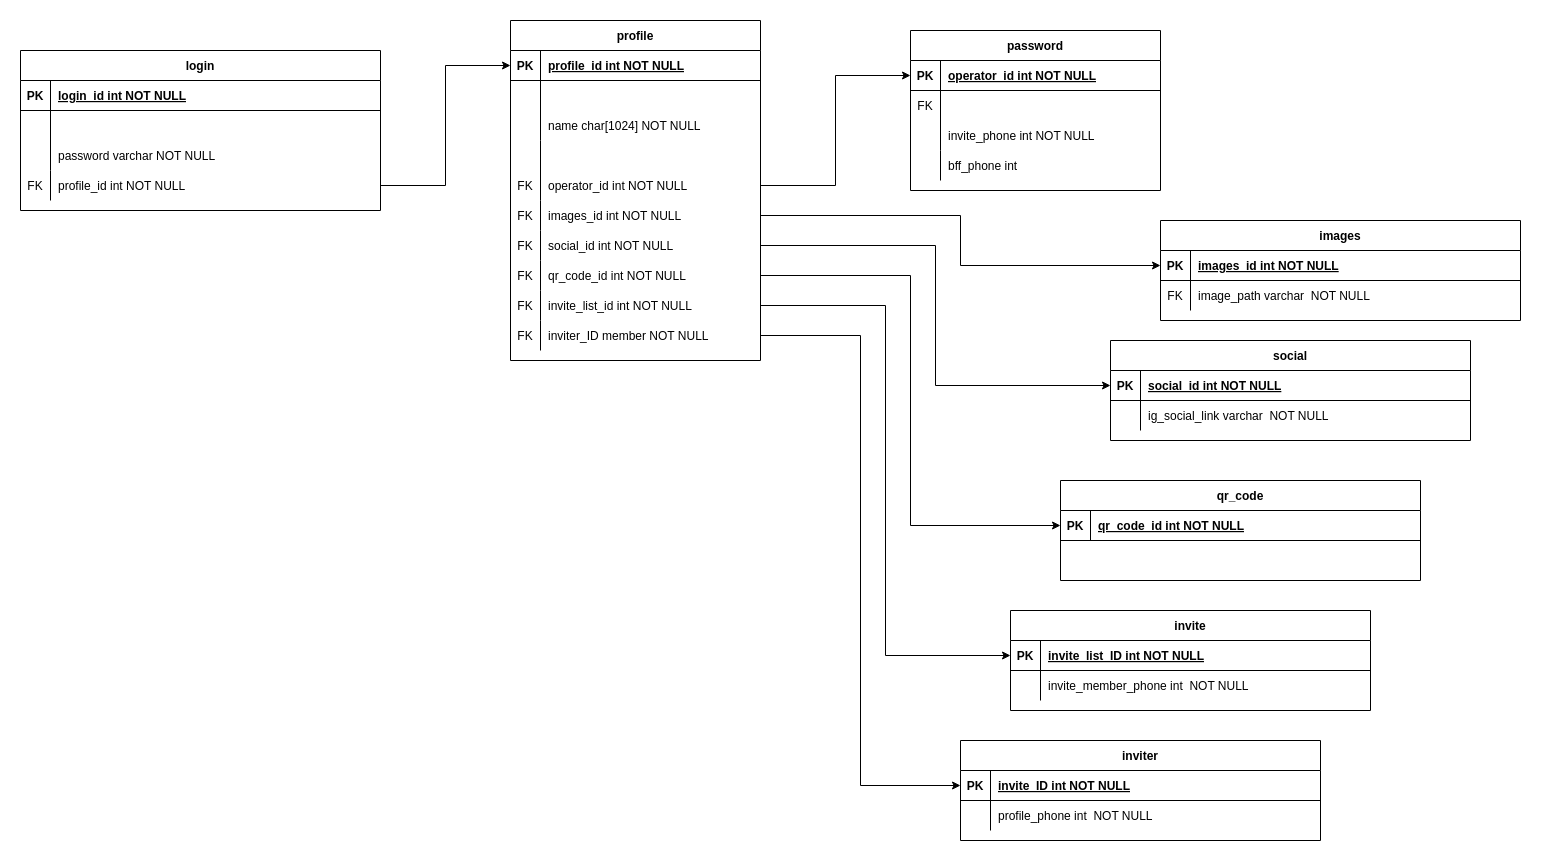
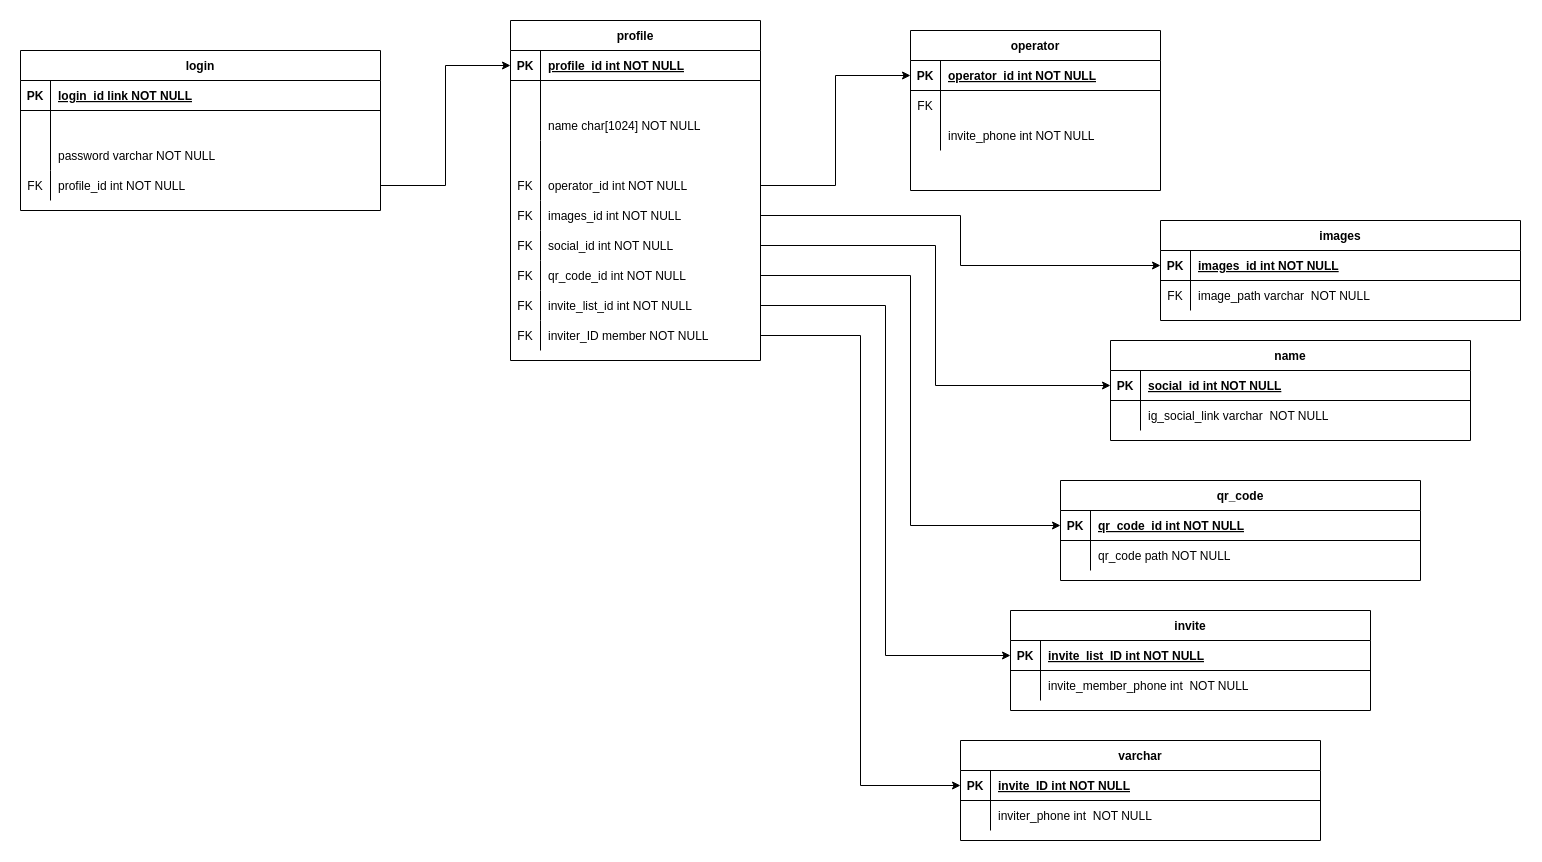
- <mxCell id="38" value="password" style="shape=table;startSize=30;container=1;collapsible=1;childLayout=tableLayout;fixedRows=1;rowLines=0;fontStyle=1;align=center;resizeLast=1;" parent="1" vertex="1"><mxGeometry x="910" y="30" width="250" height="160" as="geometry" /></mxCell>
+ <mxCell id="38" value="operator" style="shape=table;startSize=30;container=1;collapsible=1;childLayout=tableLayout;fixedRows=1;rowLines=0;fontStyle=1;align=center;resizeLast=1;" parent="1" vertex="1"><mxGeometry x="910" y="30" width="250" height="160" as="geometry" /></mxCell>
- <mxCell id="67" value="login_id int NOT NULL" style="shape=partialRectangle;overflow=hidden;connectable=0;fillColor=none;top=0;left=0;bottom=0;right=0;align=left;spacingLeft=6;fontStyle=5;" vertex="1" parent="65"><mxGeometry x="30" width="330" height="30" as="geometry"><mxRectangle width="330" height="30" as="alternateBounds" /></mxGeometry></mxCell>
+ <mxCell id="67" value="login_id link NOT NULL" style="shape=partialRectangle;overflow=hidden;connectable=0;fillColor=none;top=0;left=0;bottom=0;right=0;align=left;spacingLeft=6;fontStyle=5;" vertex="1" parent="65"><mxGeometry x="30" width="330" height="30" as="geometry"><mxRectangle width="330" height="30" as="alternateBounds" /></mxGeometry></mxCell>
- <mxCell id="49" value="bff_phone int" style="shape=partialRectangle;overflow=hidden;connectable=0;fillColor=none;top=0;left=0;bottom=0;right=0;align=left;spacingLeft=6;" parent="47" vertex="1"><mxGeometry x="30" width="220" height="30" as="geometry"><mxRectangle width="220" height="30" as="alternateBounds" /></mxGeometry></mxCell>
- <mxCell id="57" value="social" style="shape=table;startSize=30;container=1;collapsible=1;childLayout=tableLayout;fixedRows=1;rowLines=0;fontStyle=1;align=center;resizeLast=1;" vertex="1" parent="1"><mxGeometry x="1110" y="340" width="360" height="100" as="geometry"><mxRectangle x="320" y="380" width="90" height="30" as="alternateBounds" /></mxGeometry></mxCell>
+ <mxCell id="57" value="name" style="shape=table;startSize=30;container=1;collapsible=1;childLayout=tableLayout;fixedRows=1;rowLines=0;fontStyle=1;align=center;resizeLast=1;" vertex="1" parent="1"><mxGeometry x="1110" y="340" width="360" height="100" as="geometry"><mxRectangle x="320" y="380" width="90" height="30" as="alternateBounds" /></mxGeometry></mxCell>
+ <mxCell id="89" value="qr_code path NOT NULL" style="shape=partialRectangle;overflow=hidden;connectable=0;fillColor=none;top=0;left=0;bottom=0;right=0;align=left;spacingLeft=6;" vertex="1" parent="87"><mxGeometry x="30" width="330" height="30" as="geometry"><mxRectangle width="330" height="30" as="alternateBounds" /></mxGeometry></mxCell>
- <mxCell id="76" value="inviter" style="shape=table;startSize=30;container=1;collapsible=1;childLayout=tableLayout;fixedRows=1;rowLines=0;fontStyle=1;align=center;resizeLast=1;" vertex="1" parent="1"><mxGeometry x="960" y="740" width="360" height="100" as="geometry"><mxRectangle x="320" y="380" width="90" height="30" as="alternateBounds" /></mxGeometry></mxCell>
+ <mxCell id="76" value="varchar" style="shape=table;startSize=30;container=1;collapsible=1;childLayout=tableLayout;fixedRows=1;rowLines=0;fontStyle=1;align=center;resizeLast=1;" vertex="1" parent="1"><mxGeometry x="960" y="740" width="360" height="100" as="geometry"><mxRectangle x="320" y="380" width="90" height="30" as="alternateBounds" /></mxGeometry></mxCell>
- <mxCell id="82" value="profile_phone int  NOT NULL" style="shape=partialRectangle;overflow=hidden;connectable=0;fillColor=none;top=0;left=0;bottom=0;right=0;align=left;spacingLeft=6;" vertex="1" parent="80"><mxGeometry x="30" width="330" height="30" as="geometry"><mxRectangle width="330" height="30" as="alternateBounds" /></mxGeometry></mxCell>
+ <mxCell id="82" value="inviter_phone int  NOT NULL" style="shape=partialRectangle;overflow=hidden;connectable=0;fillColor=none;top=0;left=0;bottom=0;right=0;align=left;spacingLeft=6;" vertex="1" parent="80"><mxGeometry x="30" width="330" height="30" as="geometry"><mxRectangle width="330" height="30" as="alternateBounds" /></mxGeometry></mxCell>
